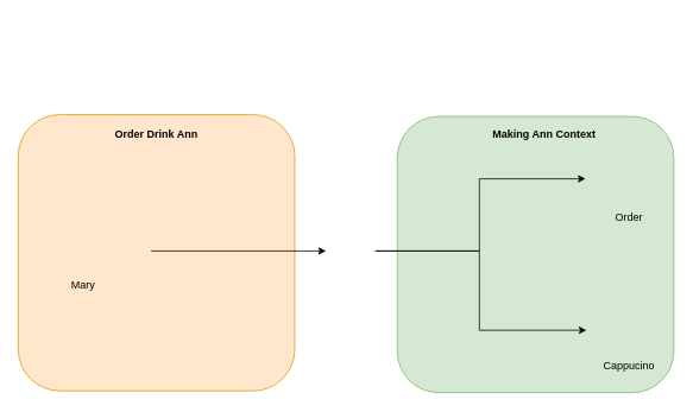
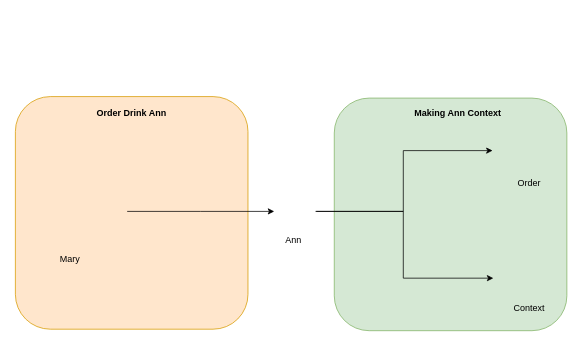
- <mxCell id="15" value="Mary" style="text;html=1;strokeColor=none;fillColor=none;align=center;verticalAlign=middle;whiteSpace=wrap;rounded=0;" vertex="1" parent="1"><mxGeometry x="73" y="310" width="40" height="20" as="geometry" /></mxCell>
+ <mxCell id="15" value="Mary" style="text;html=1;strokeColor=none;fillColor=none;align=center;verticalAlign=middle;whiteSpace=wrap;rounded=0;" vertex="1" parent="1"><mxGeometry x="73" y="335" width="40" height="20" as="geometry" /></mxCell>
+ <mxCell id="16" value="Ann" style="text;html=1;strokeColor=none;fillColor=none;align=center;verticalAlign=middle;whiteSpace=wrap;rounded=0;" vertex="1" parent="1"><mxGeometry x="371" y="310" width="40" height="20" as="geometry" /></mxCell>
- <mxCell id="18" value="Cappucino" style="text;html=1;strokeColor=none;fillColor=none;align=center;verticalAlign=middle;whiteSpace=wrap;rounded=0;" vertex="1" parent="1"><mxGeometry x="685" y="400" width="40" height="20" as="geometry" /></mxCell>
+ <mxCell id="18" value="Context" style="text;html=1;strokeColor=none;fillColor=none;align=center;verticalAlign=middle;whiteSpace=wrap;rounded=0;" vertex="1" parent="1"><mxGeometry x="685" y="400" width="40" height="20" as="geometry" /></mxCell>
